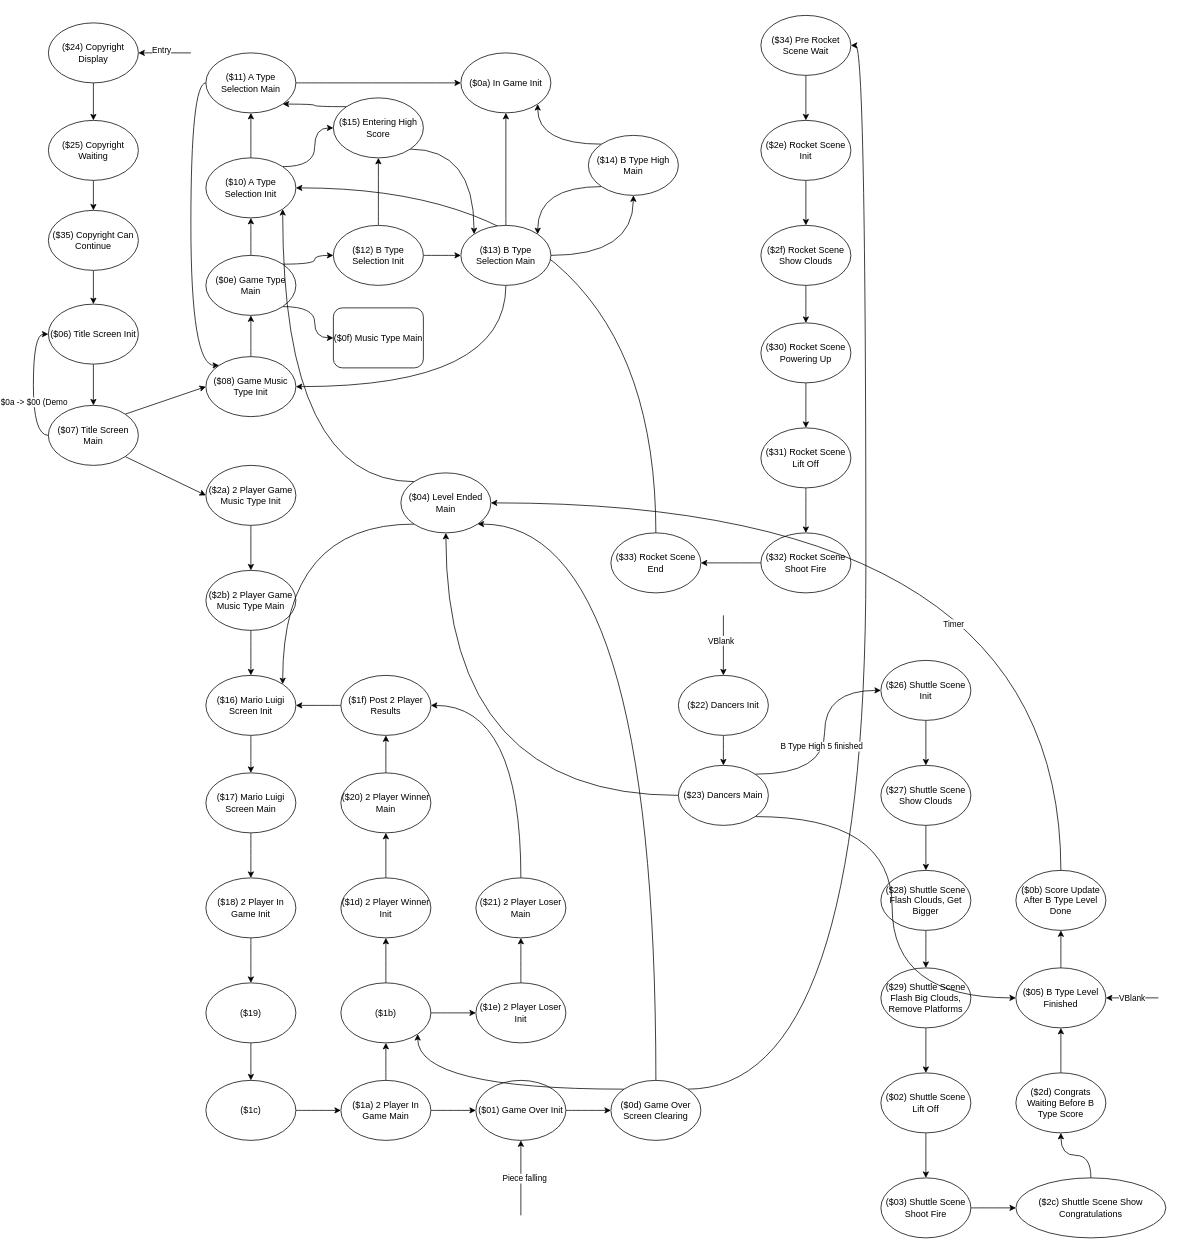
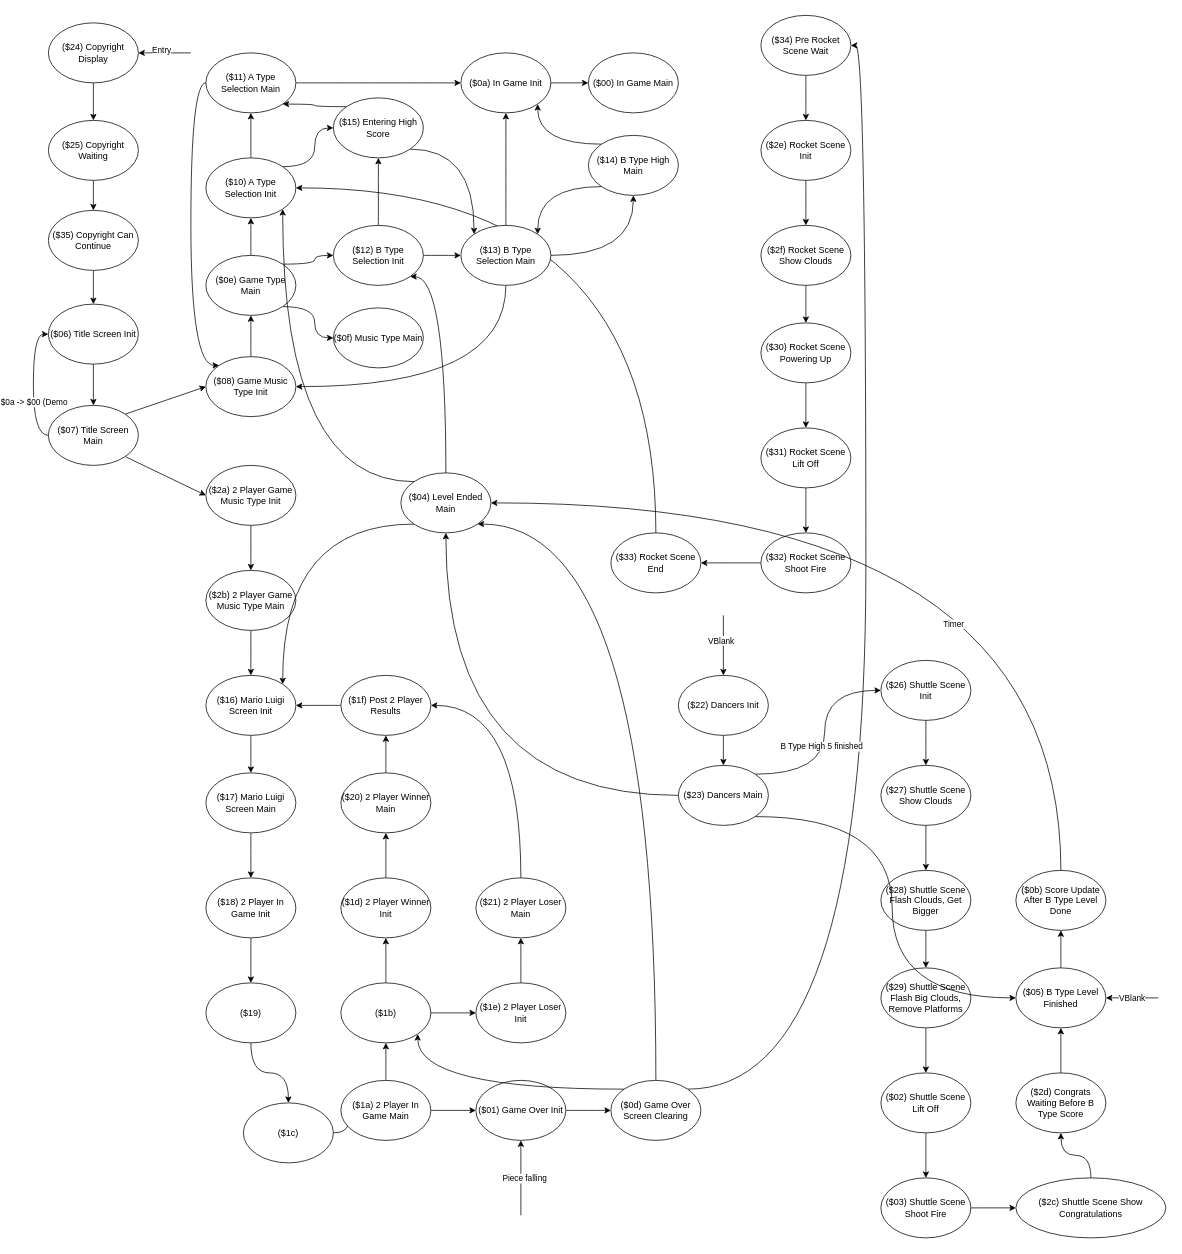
+ <mxCell id="98" value="" style="edgeStyle=orthogonalEdgeStyle;curved=1;rounded=0;orthogonalLoop=1;jettySize=auto;html=1;" parent="1" source="99" target="107" edge="1"><mxGeometry relative="1" as="geometry" /></mxCell>
+ <mxCell id="107" value="($00) In Game Main" style="ellipse;whiteSpace=wrap;html=1;" parent="1" vertex="1"><mxGeometry x="740" y="70" width="120" height="80" as="geometry" /></mxCell>
- <mxCell id="91" value="($0f) Music Type Main" style="whiteSpace=wrap;html=1;rounded=1;" parent="1" vertex="1"><mxGeometry x="400" y="410" width="120" height="80" as="geometry" /></mxCell>
+ <mxCell id="91" value="($0f) Music Type Main" style="ellipse;whiteSpace=wrap;html=1;" parent="1" vertex="1"><mxGeometry x="400" y="410" width="120" height="80" as="geometry" /></mxCell>
+ <mxCell id="113" style="edgeStyle=orthogonalEdgeStyle;curved=1;rounded=0;orthogonalLoop=1;jettySize=auto;html=1;exitX=0.5;exitY=0;exitDx=0;exitDy=0;entryX=1;entryY=1;entryDx=0;entryDy=0;" parent="1" source="115" target="90" edge="1"><mxGeometry relative="1" as="geometry"><Array as="points"><mxPoint x="550" y="368" /></Array></mxGeometry></mxCell>
- <mxCell id="30" value="($1c)" style="ellipse;whiteSpace=wrap;html=1;" parent="1" vertex="1"><mxGeometry x="230" y="1440" width="120" height="80" as="geometry" /></mxCell>
+ <mxCell id="30" value="($1c)" style="ellipse;whiteSpace=wrap;html=1;" parent="1" vertex="1"><mxGeometry x="280" y="1470" width="120" height="80" as="geometry" /></mxCell>
